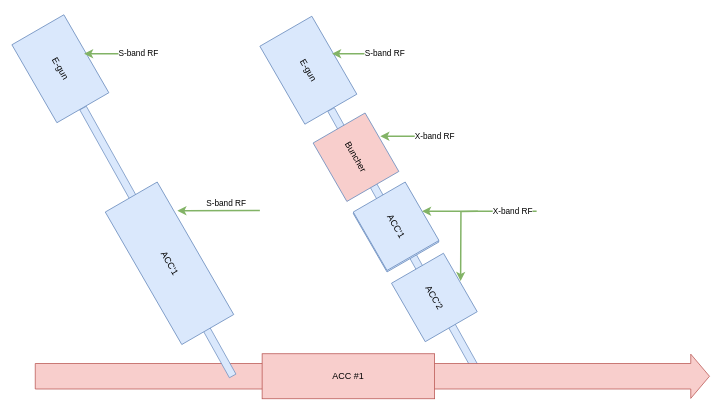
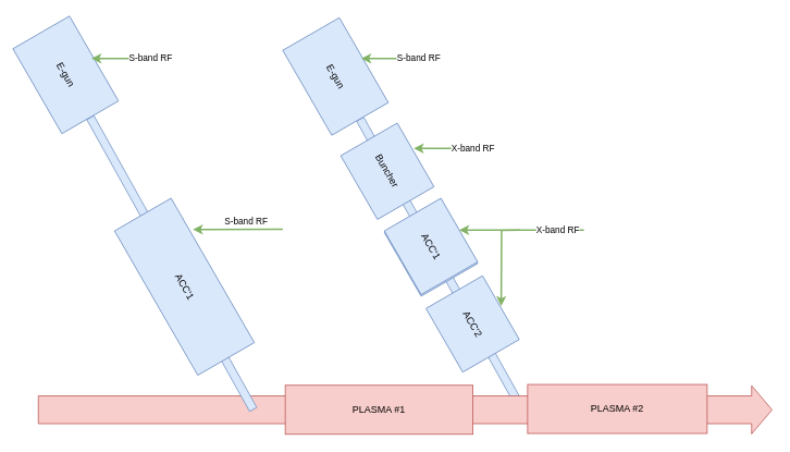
- <mxCell id="5" value="Buncher" style="rounded=0;whiteSpace=wrap;html=1;fillColor=#f8cecc;strokeColor=#6c8ebf;rotation=60;" parent="2" vertex="1"><mxGeometry x="83.141" y="147.962" width="90" height="80" as="geometry" /></mxCell>
+ <mxCell id="5" value="Buncher" style="rounded=0;whiteSpace=wrap;html=1;fillColor=#dae8fc;strokeColor=#6c8ebf;rotation=60;" parent="2" vertex="1"><mxGeometry x="83.141" y="147.962" width="90" height="80" as="geometry" /></mxCell>
+ <mxCell id="18" value="PLASMA #2" style="rounded=0;whiteSpace=wrap;html=1;fillColor=#f8cecc;strokeColor=#b85450;" parent="1" vertex="1"><mxGeometry x="646" y="470" width="220" height="60" as="geometry" /></mxCell>
- <mxCell id="17" value="ACC #1" style="rounded=0;whiteSpace=wrap;html=1;fillColor=#f8cecc;strokeColor=#b85450;" parent="1" vertex="1"><mxGeometry x="349" y="471" width="230" height="60" as="geometry" /></mxCell>
+ <mxCell id="17" value="PLASMA #1" style="rounded=0;whiteSpace=wrap;html=1;fillColor=#f8cecc;strokeColor=#b85450;" parent="1" vertex="1"><mxGeometry x="349" y="471" width="230" height="60" as="geometry" /></mxCell>
